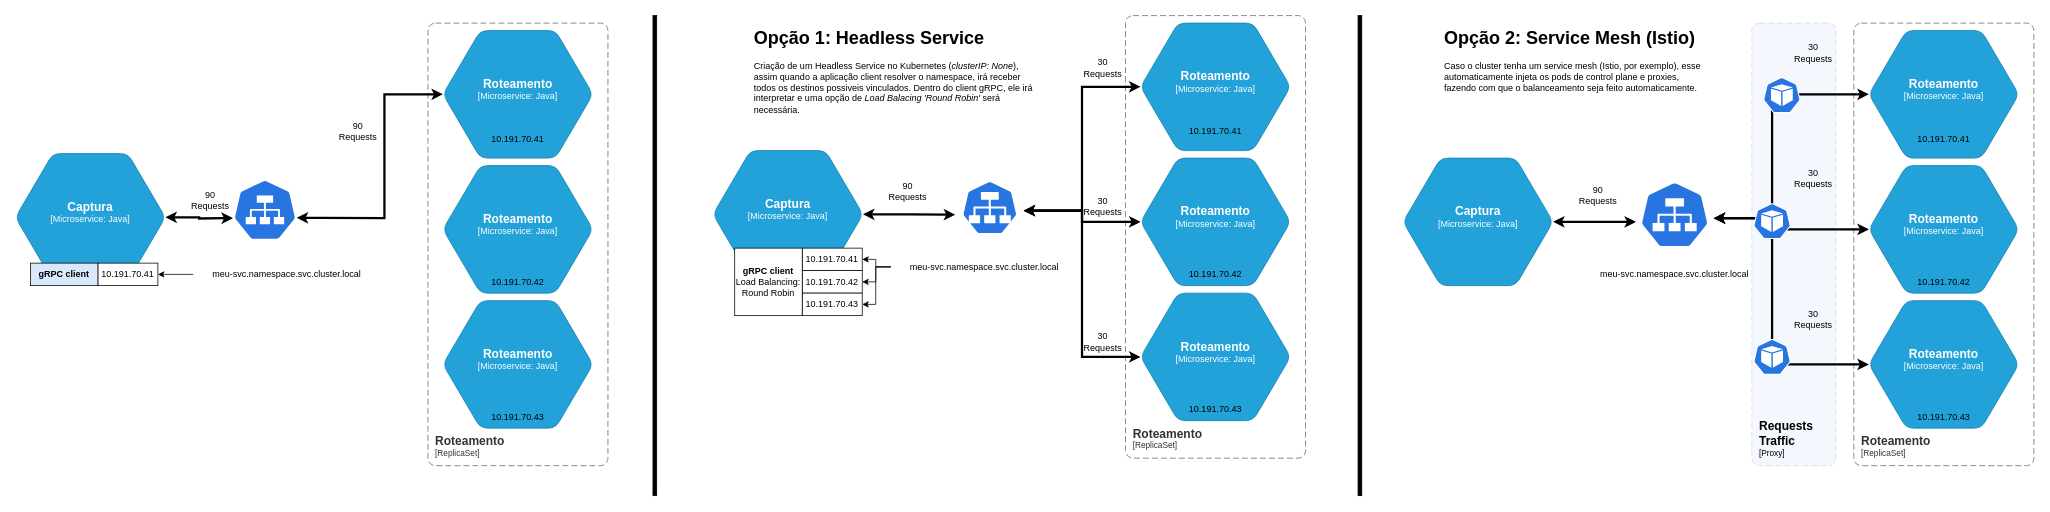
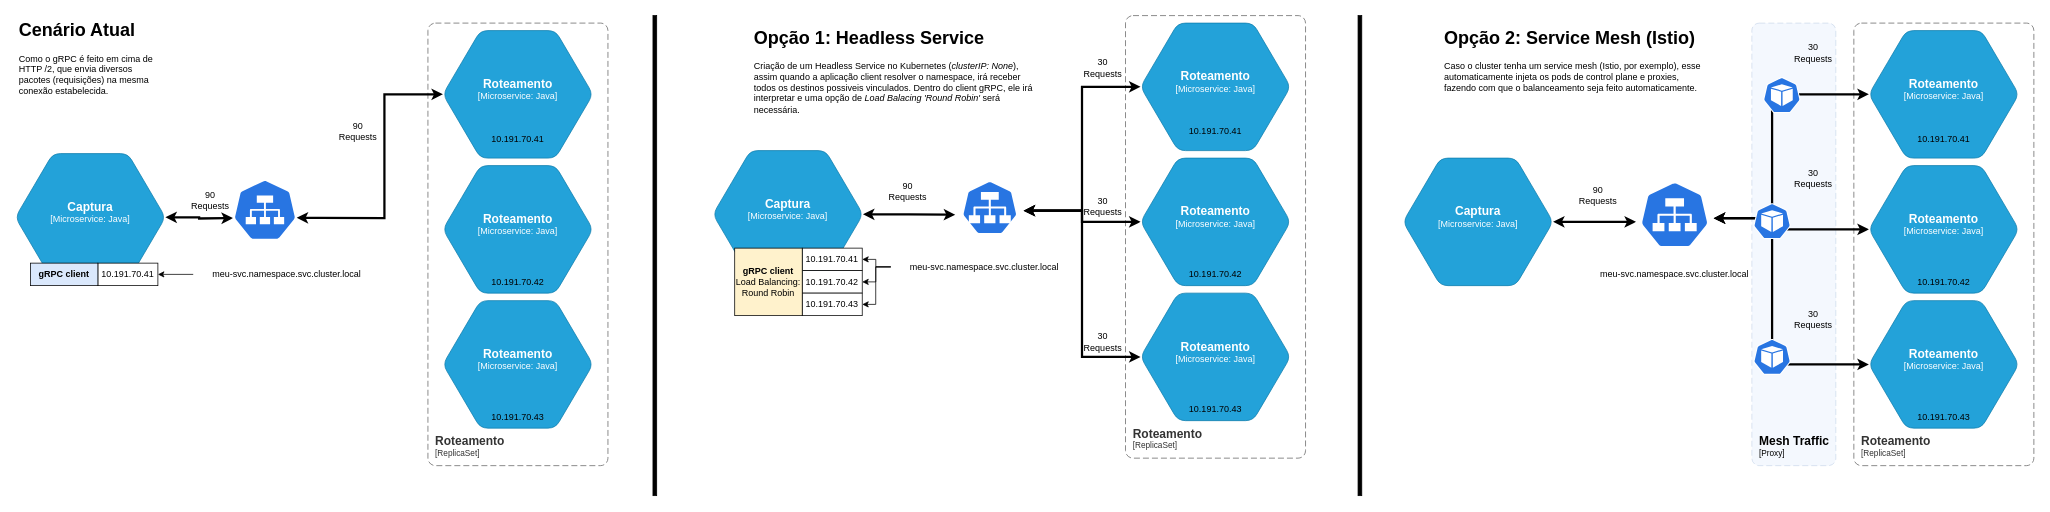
+ <mxCell id="37" value="&lt;h1&gt;Cenário Atual&lt;/h1&gt;&lt;p&gt;Como o gRPC é feito em cima de HTTP /2, que envia diversos pacotes (requisições) na mesma conexão estabelecida.&lt;/p&gt;" style="text;html=1;spacing=5;spacingTop=-20;whiteSpace=wrap;overflow=hidden;rounded=0;" parent="1" vertex="1"><mxGeometry x="20" y="20" width="190" height="120" as="geometry" /></mxCell>
- <mxCell id="35" value="&lt;b&gt;gRPC client&lt;/b&gt;&lt;br&gt;Load Balancing: Round Robin" style="rounded=0;whiteSpace=wrap;html=1;" parent="1" vertex="1"><mxGeometry x="979" y="330" width="90" height="90" as="geometry" /></mxCell>
+ <mxCell id="35" value="&lt;b&gt;gRPC client&lt;/b&gt;&lt;br&gt;Load Balancing: Round Robin" style="rounded=0;whiteSpace=wrap;html=1;fillColor=#fff2cc;" parent="1" vertex="1"><mxGeometry x="979" y="330" width="90" height="90" as="geometry" /></mxCell>
- <mxCell id="2" value="&lt;font style=&quot;font-size: 16px&quot;&gt;&lt;b&gt;&lt;div style=&quot;text-align: left&quot;&gt;Requests Traffic&lt;/div&gt;&lt;/b&gt;&lt;/font&gt;&lt;div style=&quot;text-align: left&quot;&gt;[Proxy]&lt;/div&gt;" style="rounded=1;fontSize=11;whiteSpace=wrap;html=1;dashed=1;arcSize=20;fillColor=#dae8fc;strokeColor=#6c8ebf;labelBackgroundColor=none;align=left;verticalAlign=bottom;labelBorderColor=none;spacingTop=0;spacing=10;dashPattern=8 4;metaEdit=1;rotatable=0;perimeter=rectanglePerimeter;noLabel=0;labelPadding=0;allowArrows=0;connectable=0;expand=0;recursiveResize=0;editable=1;pointerEvents=0;absoluteArcSize=1;points=[[0.25,0,0],[0.5,0,0],[0.75,0,0],[1,0.25,0],[1,0.5,0],[1,0.75,0],[0.75,1,0],[0.5,1,0],[0.25,1,0],[0,0.75,0],[0,0.5,0],[0,0.25,0]];opacity=30;" parent="1" vertex="1"><mxGeometry x="2335" y="30" width="112" height="590" as="geometry" /></mxCell>
+ <mxCell id="2" value="&lt;font style=&quot;font-size: 16px&quot;&gt;&lt;b&gt;&lt;div style=&quot;text-align: left&quot;&gt;Mesh Traffic&lt;/div&gt;&lt;/b&gt;&lt;/font&gt;&lt;div style=&quot;text-align: left&quot;&gt;[Proxy]&lt;/div&gt;" style="rounded=1;fontSize=11;whiteSpace=wrap;html=1;dashed=1;arcSize=20;fillColor=#dae8fc;strokeColor=#6c8ebf;labelBackgroundColor=none;align=left;verticalAlign=bottom;labelBorderColor=none;spacingTop=0;spacing=10;dashPattern=8 4;metaEdit=1;rotatable=0;perimeter=rectanglePerimeter;noLabel=0;labelPadding=0;allowArrows=0;connectable=0;expand=0;recursiveResize=0;editable=1;pointerEvents=0;absoluteArcSize=1;points=[[0.25,0,0],[0.5,0,0],[0.75,0,0],[1,0.25,0],[1,0.5,0],[1,0.75,0],[0.75,1,0],[0.5,1,0],[0.25,1,0],[0,0.75,0],[0,0.5,0],[0,0.25,0]];opacity=30;" parent="1" vertex="1"><mxGeometry x="2335" y="30" width="112" height="590" as="geometry" /></mxCell>
